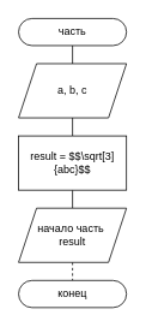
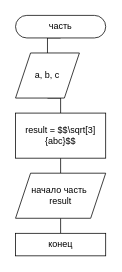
- <mxCell id="4" value="a, b, c" style="shape=parallelogram;perimeter=parallelogramPerimeter;whiteSpace=wrap;html=1;fixedSize=1;" vertex="1" parent="1"><mxGeometry x="20" y="70" width="120" height="60" as="geometry" /></mxCell>
+ <mxCell id="4" value="a, b, c" style="shape=parallelogram;perimeter=parallelogramPerimeter;whiteSpace=wrap;html=1;fixedSize=1;" vertex="1" parent="1"><mxGeometry x="20" y="70" width="85" height="60" as="geometry" /></mxCell>
- <mxCell id="7" style="edgeStyle=orthogonalEdgeStyle;rounded=0;orthogonalLoop=1;jettySize=auto;html=1;exitX=0.5;exitY=1;exitDx=0;exitDy=0;entryX=0.5;entryY=0;entryDx=0;entryDy=0;endArrow=none;startFill=0;dashed=1;" edge="1" parent="1" source="8" target="9"><mxGeometry relative="1" as="geometry" /></mxCell>
+ <mxCell id="7" style="edgeStyle=orthogonalEdgeStyle;rounded=0;orthogonalLoop=1;jettySize=auto;html=1;exitX=0.5;exitY=1;exitDx=0;exitDy=0;entryX=0.5;entryY=0;entryDx=0;entryDy=0;endArrow=none;startFill=0;" edge="1" parent="1" source="8" target="9"><mxGeometry relative="1" as="geometry" /></mxCell>
- <mxCell id="9" value="конец" style="rounded=1;whiteSpace=wrap;html=1;arcSize=50;" vertex="1" parent="1"><mxGeometry x="20" y="310" width="120" height="30" as="geometry" /></mxCell>
+ <mxCell id="9" value="конец" style="whiteSpace=wrap;html=1;arcSize=50;rounded=0;" vertex="1" parent="1"><mxGeometry x="20" y="310" width="120" height="30" as="geometry" /></mxCell>
